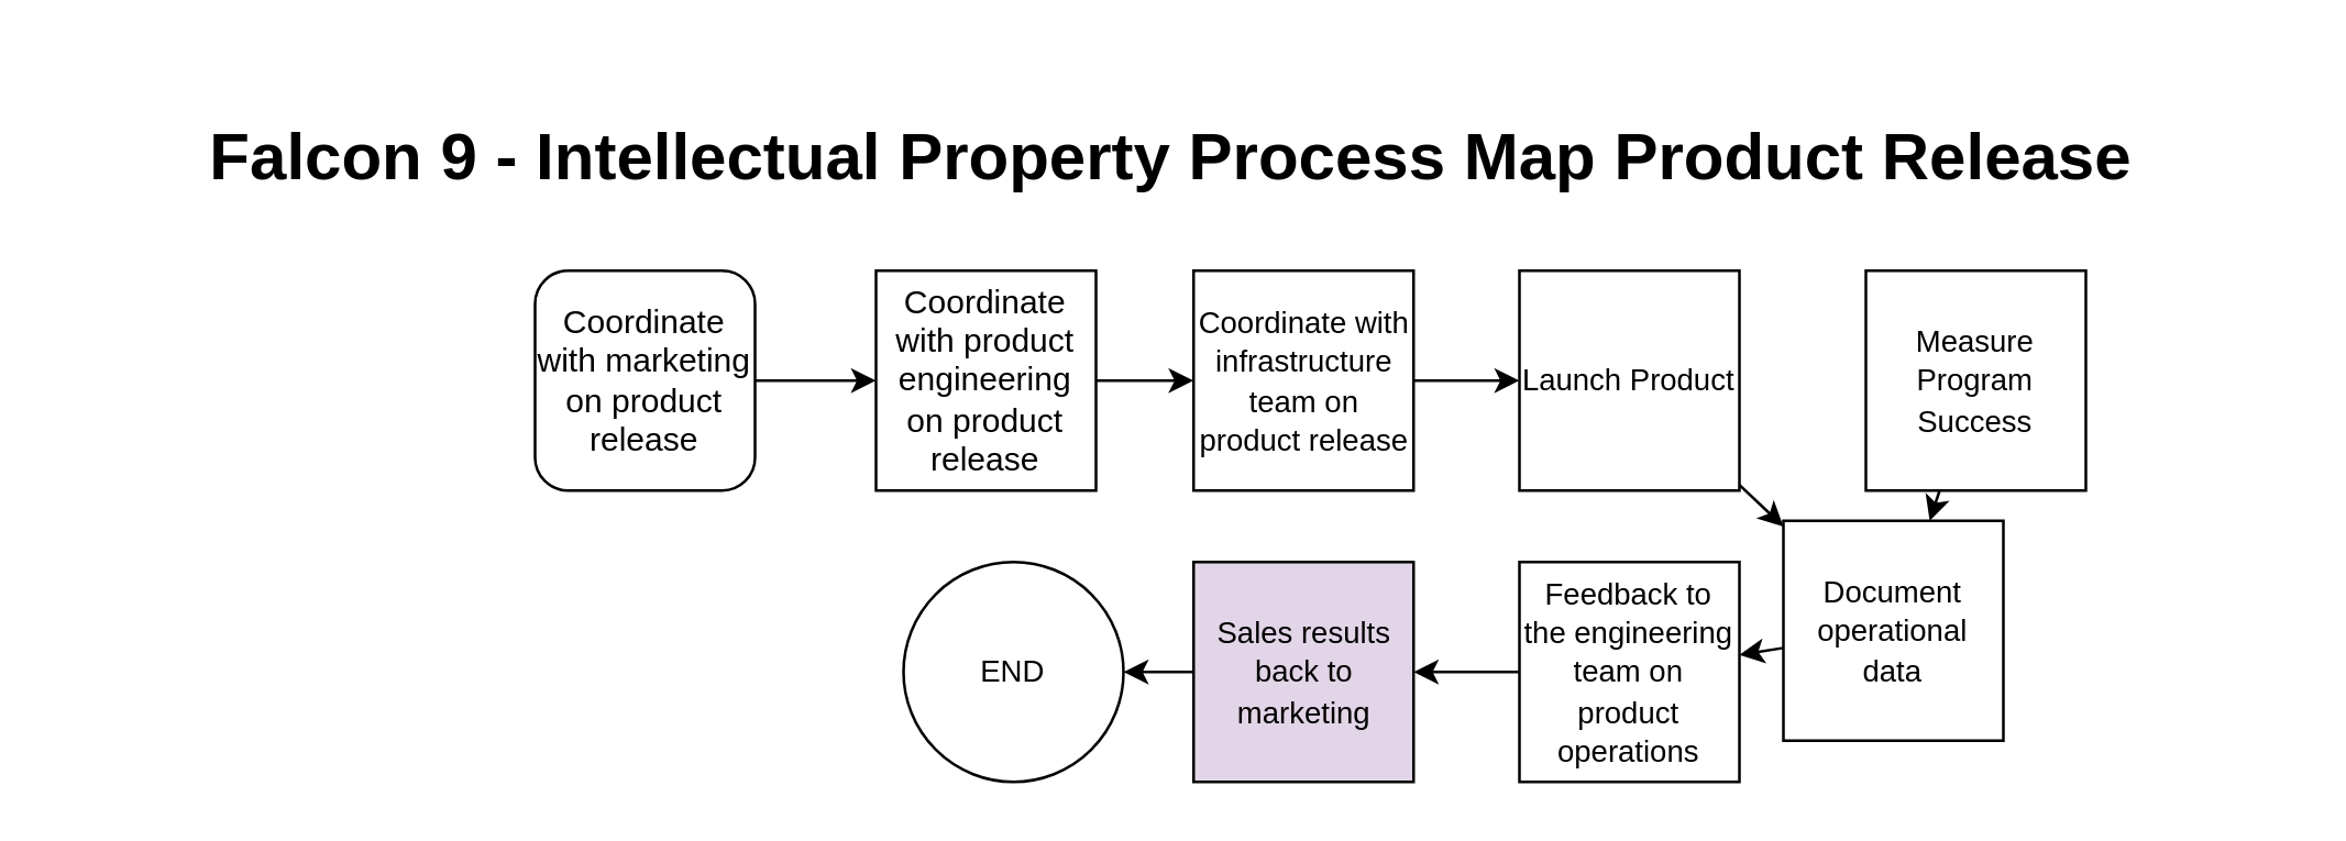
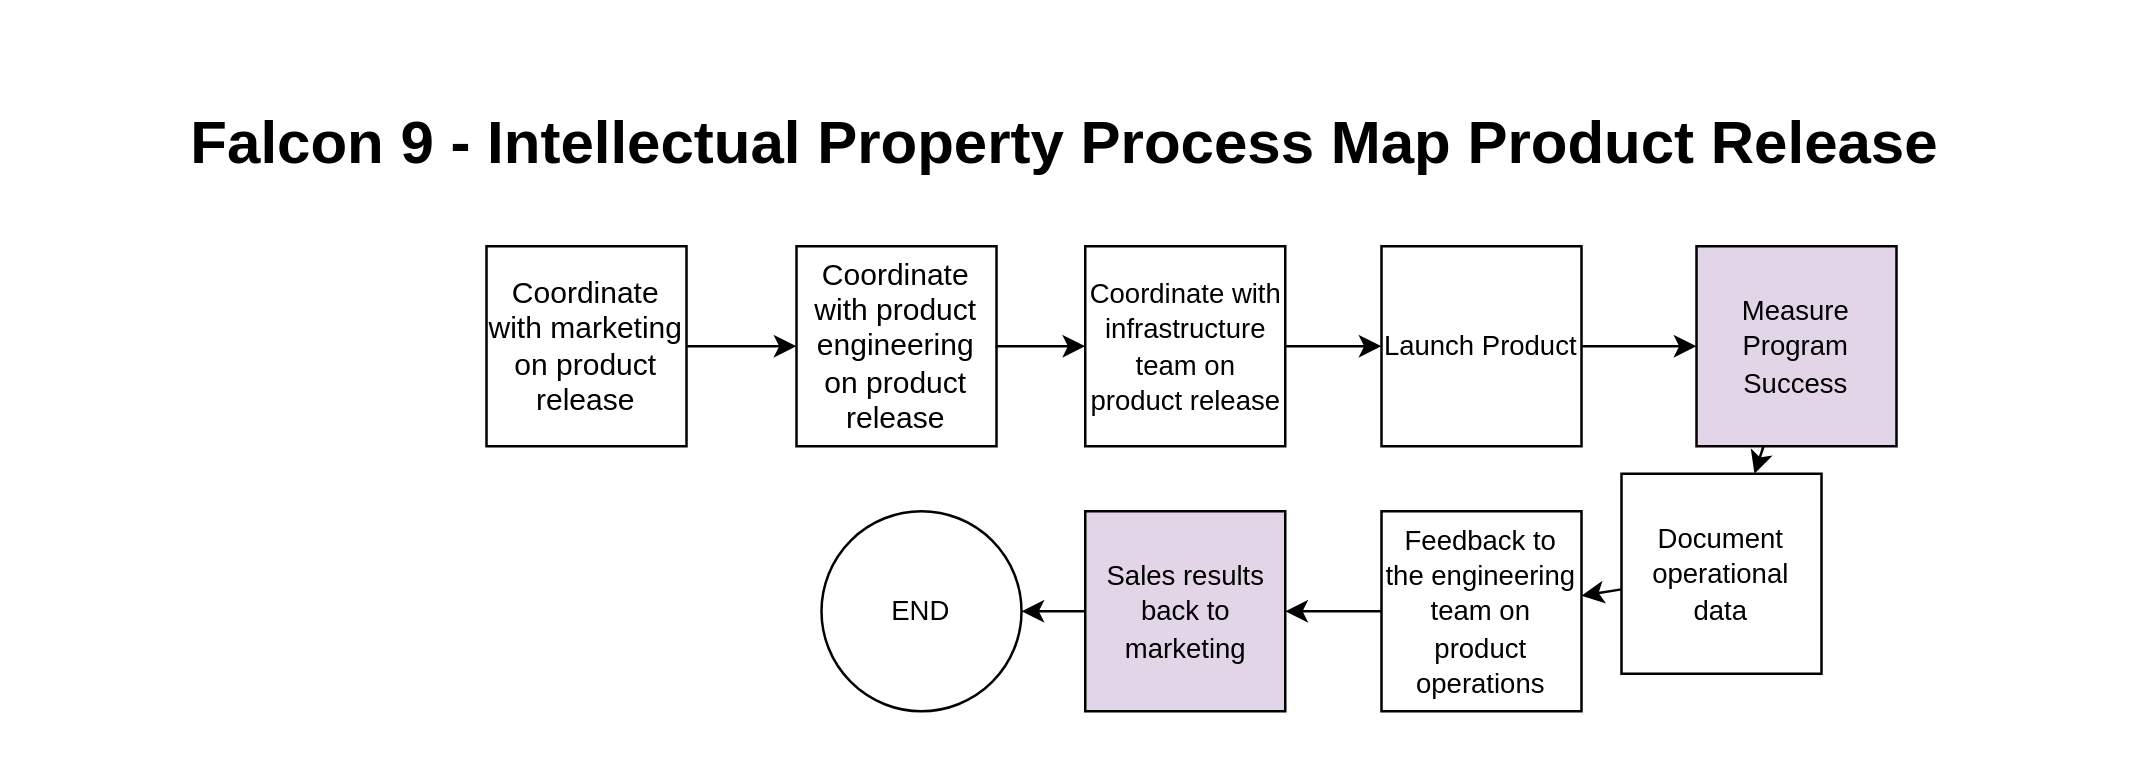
- <mxCell id="4" value="Coordinate with marketing on product release" style="whiteSpace=wrap;html=1;aspect=fixed;rounded=1;" parent="1" vertex="1"><mxGeometry x="194" y="98" width="80" height="80" as="geometry" /></mxCell>
+ <mxCell id="4" value="Coordinate with marketing on product release" style="whiteSpace=wrap;html=1;aspect=fixed;" parent="1" vertex="1"><mxGeometry x="194" y="98" width="80" height="80" as="geometry" /></mxCell>
- <mxCell id="12" value="&lt;span style=&quot;font-size: 11px&quot;&gt;Measure Program Success&lt;/span&gt;" style="whiteSpace=wrap;html=1;aspect=fixed;" vertex="1" parent="1"><mxGeometry x="678" y="98" width="80" height="80" as="geometry" /></mxCell>
+ <mxCell id="12" value="&lt;span style=&quot;font-size: 11px&quot;&gt;Measure Program Success&lt;/span&gt;" style="whiteSpace=wrap;html=1;aspect=fixed;fillColor=#e1d5e7;" vertex="1" parent="1"><mxGeometry x="678" y="98" width="80" height="80" as="geometry" /></mxCell>
- <mxCell id="9" value="" style="edgeStyle=none;html=1;fontSize=11;strokeColor=#000000;" edge="1" parent="1" source="10" target="14"><mxGeometry relative="1" as="geometry" /></mxCell>
+ <mxCell id="9" value="" style="edgeStyle=none;html=1;fontSize=11;strokeColor=#000000;" edge="1" parent="1" source="10" target="12"><mxGeometry relative="1" as="geometry" /></mxCell>
